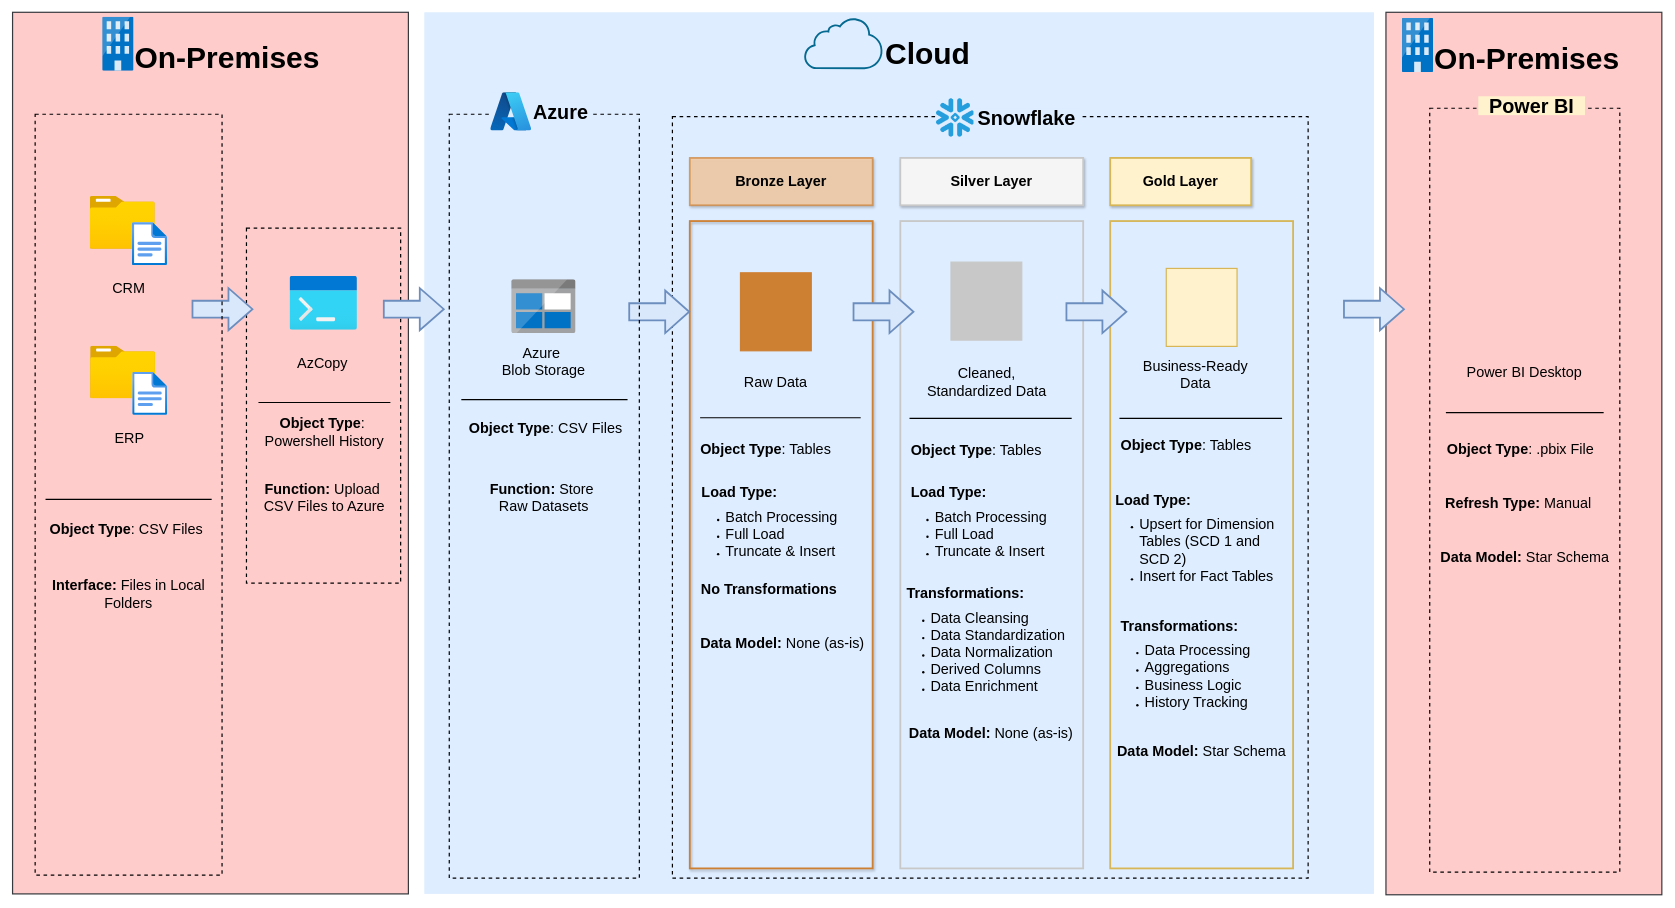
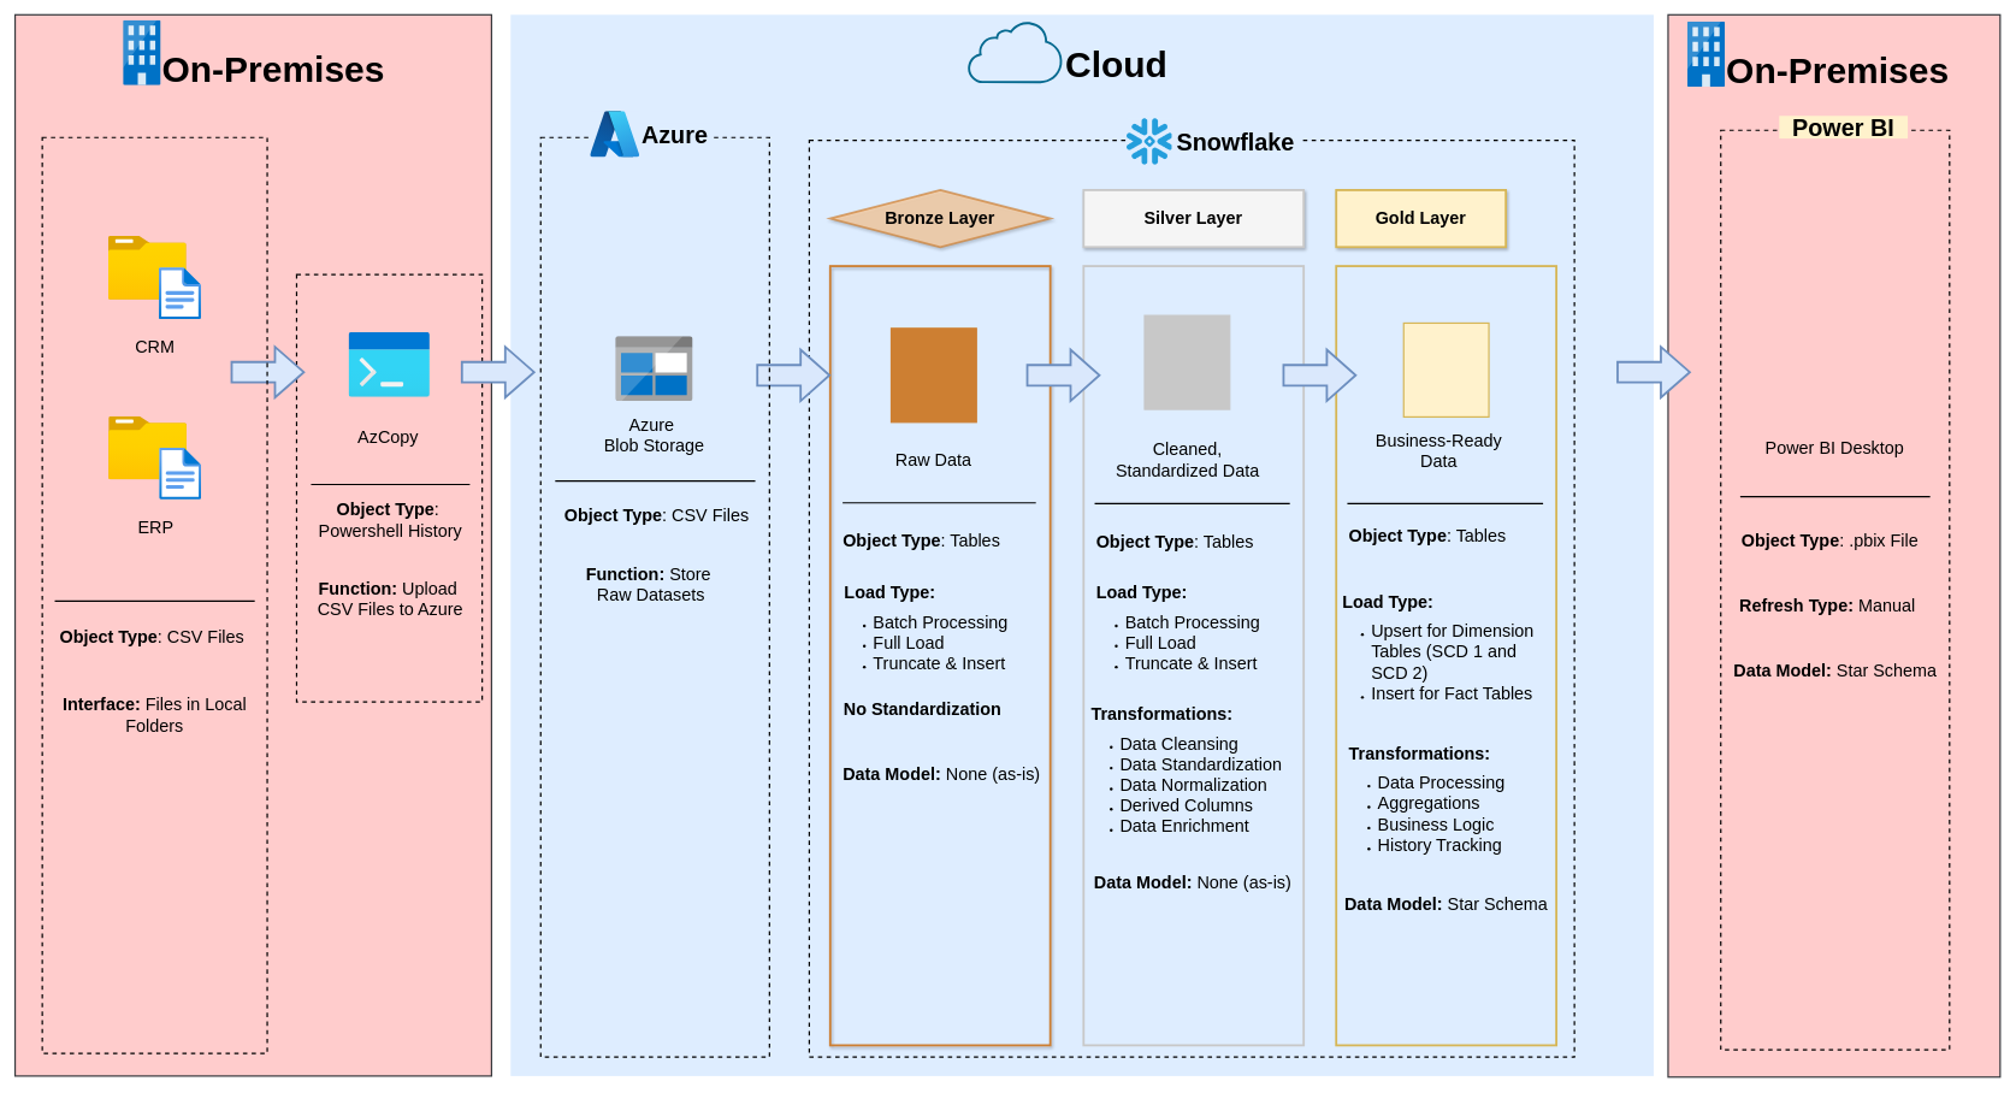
- <mxCell id="18" value="&lt;b&gt;&lt;font style=&quot;font-size: 24px;&quot;&gt;Bronze Layer&lt;/font&gt;&lt;/b&gt;" style="rounded=0;whiteSpace=wrap;html=1;fillColor=#ffcc99;opacity=70;strokeColor=#CD7F32;shadow=1;strokeWidth=3;" parent="16" vertex="1"><mxGeometry width="304.94" height="78.98" as="geometry" /></mxCell>
+ <mxCell id="18" value="&lt;b&gt;&lt;font style=&quot;font-size: 24px;&quot;&gt;Bronze Layer&lt;/font&gt;&lt;/b&gt;" style="rhombus;whiteSpace=wrap;html=1;fillColor=#ffcc99;opacity=70;strokeColor=#CD7F32;shadow=1;strokeWidth=3;" parent="16" vertex="1"><mxGeometry width="304.94" height="78.98" as="geometry" /></mxCell>
- <mxCell id="43" value="&lt;font style=&quot;font-size: 24px;&quot;&gt;&lt;b style=&quot;&quot;&gt;Function: &lt;/b&gt;Store&amp;nbsp;&lt;/font&gt;&lt;div style=&quot;&quot;&gt;&lt;font style=&quot;font-size: 24px;&quot;&gt;Raw Datasets&lt;/font&gt;&lt;/div&gt;" style="text;html=1;align=center;verticalAlign=middle;whiteSpace=wrap;rounded=0;" parent="40" vertex="1"><mxGeometry x="17.582" y="649.998" width="281.75" height="78.55" as="geometry" /></mxCell>
+ <mxCell id="43" value="&lt;font style=&quot;font-size: 24px;&quot;&gt;&lt;b style=&quot;&quot;&gt;Function: &lt;/b&gt;Store&amp;nbsp;&lt;/font&gt;&lt;div style=&quot;&quot;&gt;&lt;font style=&quot;font-size: 24px;&quot;&gt;Raw Datasets&lt;/font&gt;&lt;/div&gt;" style="text;html=1;align=center;verticalAlign=middle;whiteSpace=wrap;rounded=0;" parent="40" vertex="1"><mxGeometry x="12.582" y="629.998" width="281.75" height="78.55" as="geometry" /></mxCell>
- <mxCell id="24" value="&lt;div style=&quot;&quot;&gt;&lt;b style=&quot;&quot;&gt;&lt;font style=&quot;font-size: 24px;&quot;&gt;No Transformations&lt;/font&gt;&lt;/b&gt;&lt;/div&gt;" style="text;html=1;align=left;verticalAlign=middle;whiteSpace=wrap;rounded=0;" parent="16" vertex="1"><mxGeometry x="17.2" y="681.02" width="250" height="78.98" as="geometry" /></mxCell>
+ <mxCell id="24" value="&lt;div style=&quot;&quot;&gt;&lt;b style=&quot;&quot;&gt;&lt;font style=&quot;font-size: 24px;&quot;&gt;No Standardization&lt;/font&gt;&lt;/b&gt;&lt;/div&gt;" style="text;html=1;align=left;verticalAlign=middle;whiteSpace=wrap;rounded=0;" parent="16" vertex="1"><mxGeometry x="17.2" y="681.02" width="250" height="78.98" as="geometry" /></mxCell>
